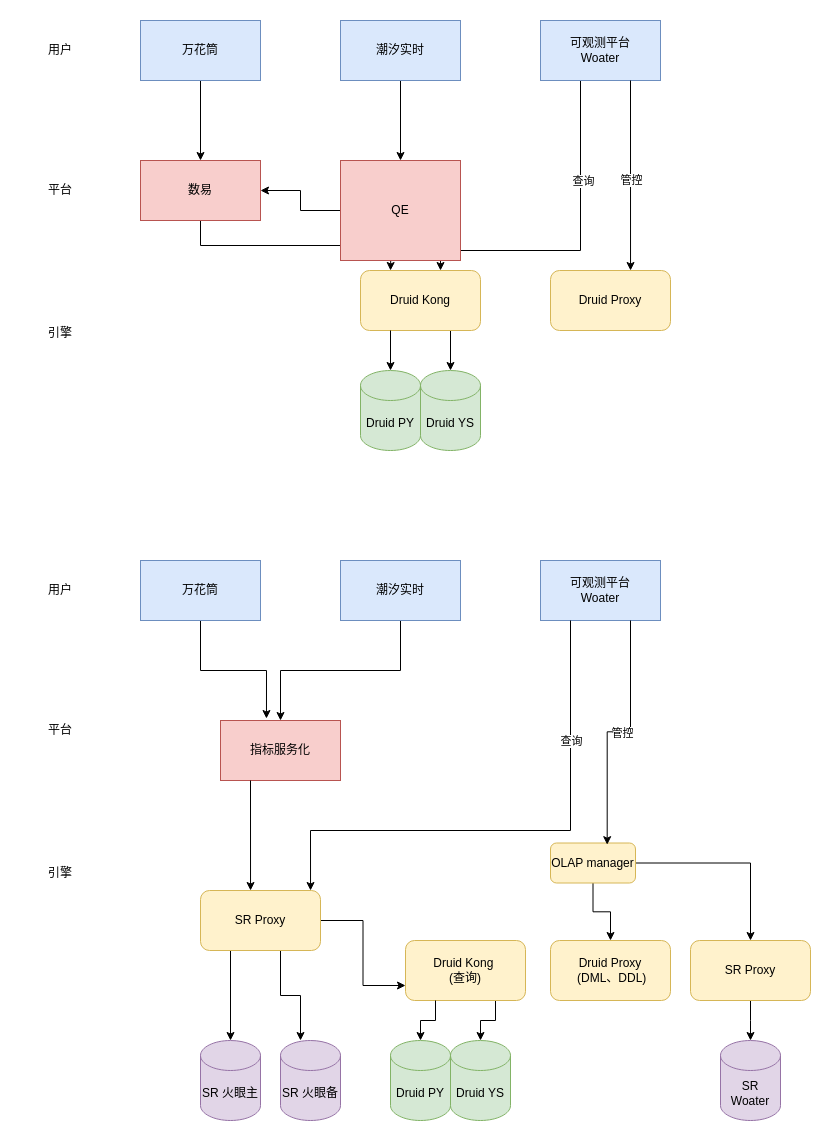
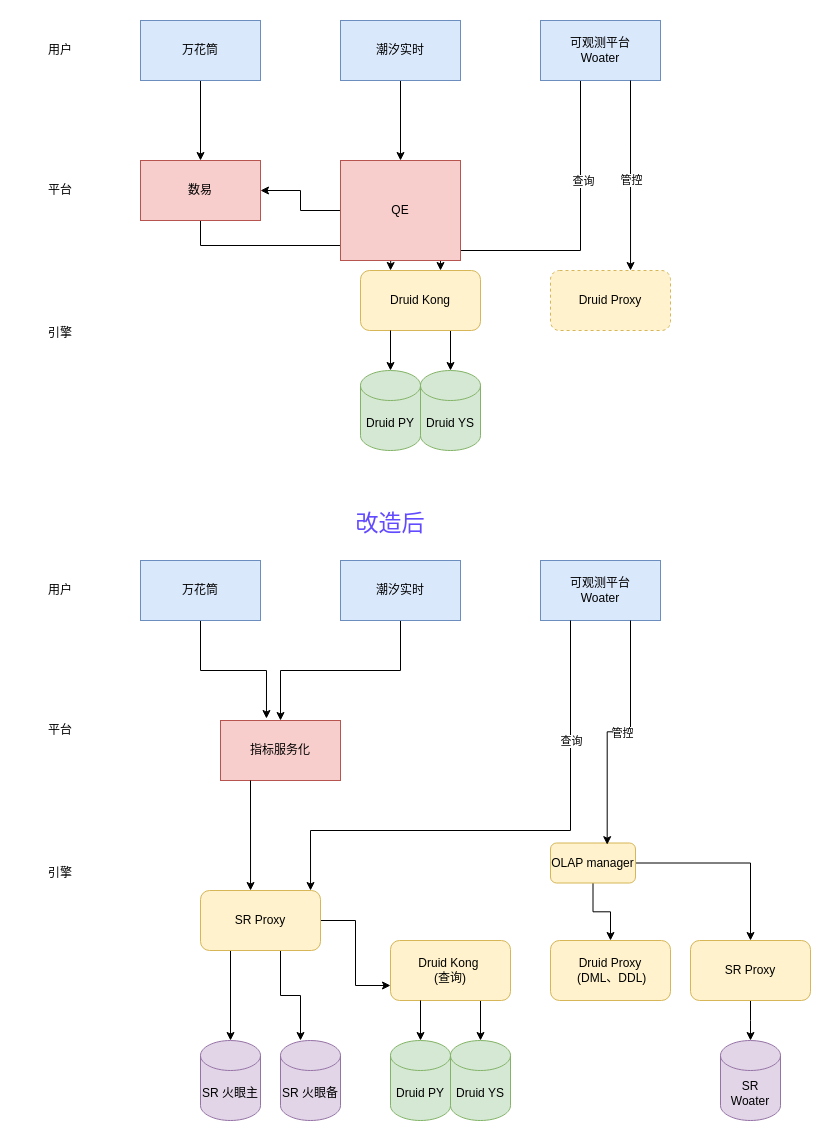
- <mxCell id="35" value="Druid Proxy" style="rounded=1;whiteSpace=wrap;html=1;fillColor=#fff2cc;strokeColor=#d6b656;" vertex="1" parent="1"><mxGeometry x="550" y="270" width="120" height="60" as="geometry" /></mxCell>
+ <mxCell id="35" value="Druid Proxy" style="rounded=1;whiteSpace=wrap;html=1;fillColor=#fff2cc;strokeColor=#d6b656;dashed=1;" vertex="1" parent="1"><mxGeometry x="550" y="270" width="120" height="60" as="geometry" /></mxCell>
+ <mxCell id="39" value="&lt;font color=&quot;#624aff&quot; style=&quot;font-size: 23px;&quot;&gt;改造后&lt;/font&gt;" style="text;strokeColor=none;align=center;fillColor=none;html=1;verticalAlign=middle;whiteSpace=wrap;rounded=0;" vertex="1" parent="1"><mxGeometry x="350" y="500" width="80" height="45" as="geometry" /></mxCell>
- <mxCell id="14" value="Druid Kong&amp;nbsp;&lt;div&gt;(查询)&lt;/div&gt;" style="rounded=1;whiteSpace=wrap;html=1;fillColor=#fff2cc;strokeColor=#d6b656;" vertex="1" parent="1"><mxGeometry x="405" y="940" width="120" height="60" as="geometry" /></mxCell>
+ <mxCell id="14" value="Druid Kong&amp;nbsp;&lt;div&gt;(查询)&lt;/div&gt;" style="rounded=1;whiteSpace=wrap;html=1;fillColor=#fff2cc;strokeColor=#d6b656;" vertex="1" parent="1"><mxGeometry x="390" y="940" width="120" height="60" as="geometry" /></mxCell>
